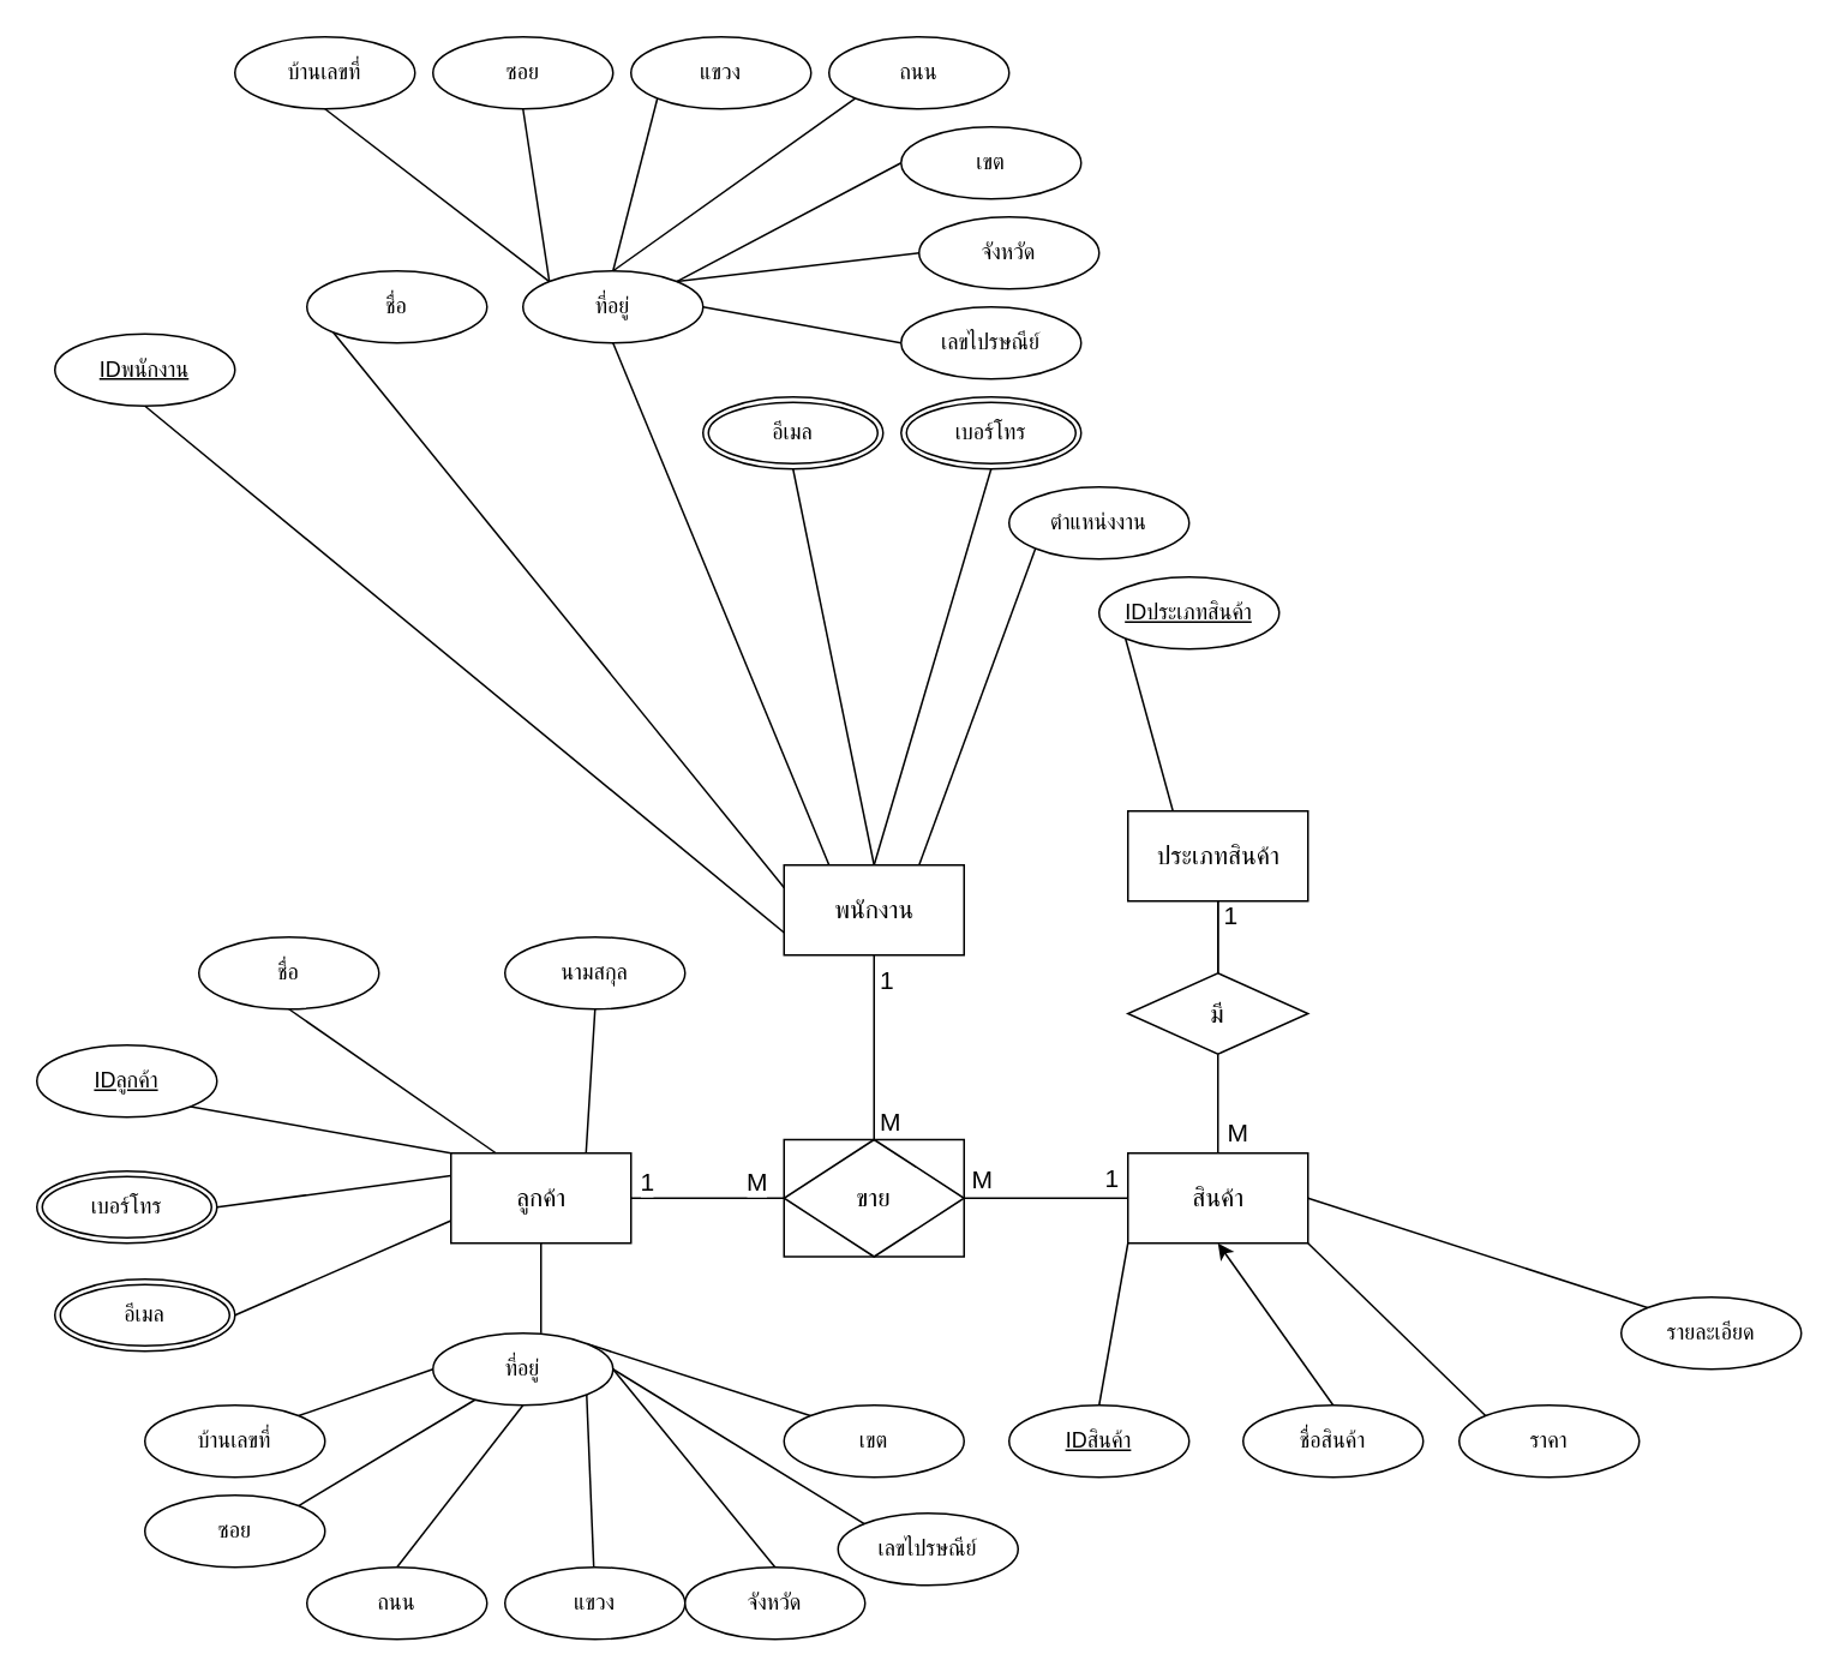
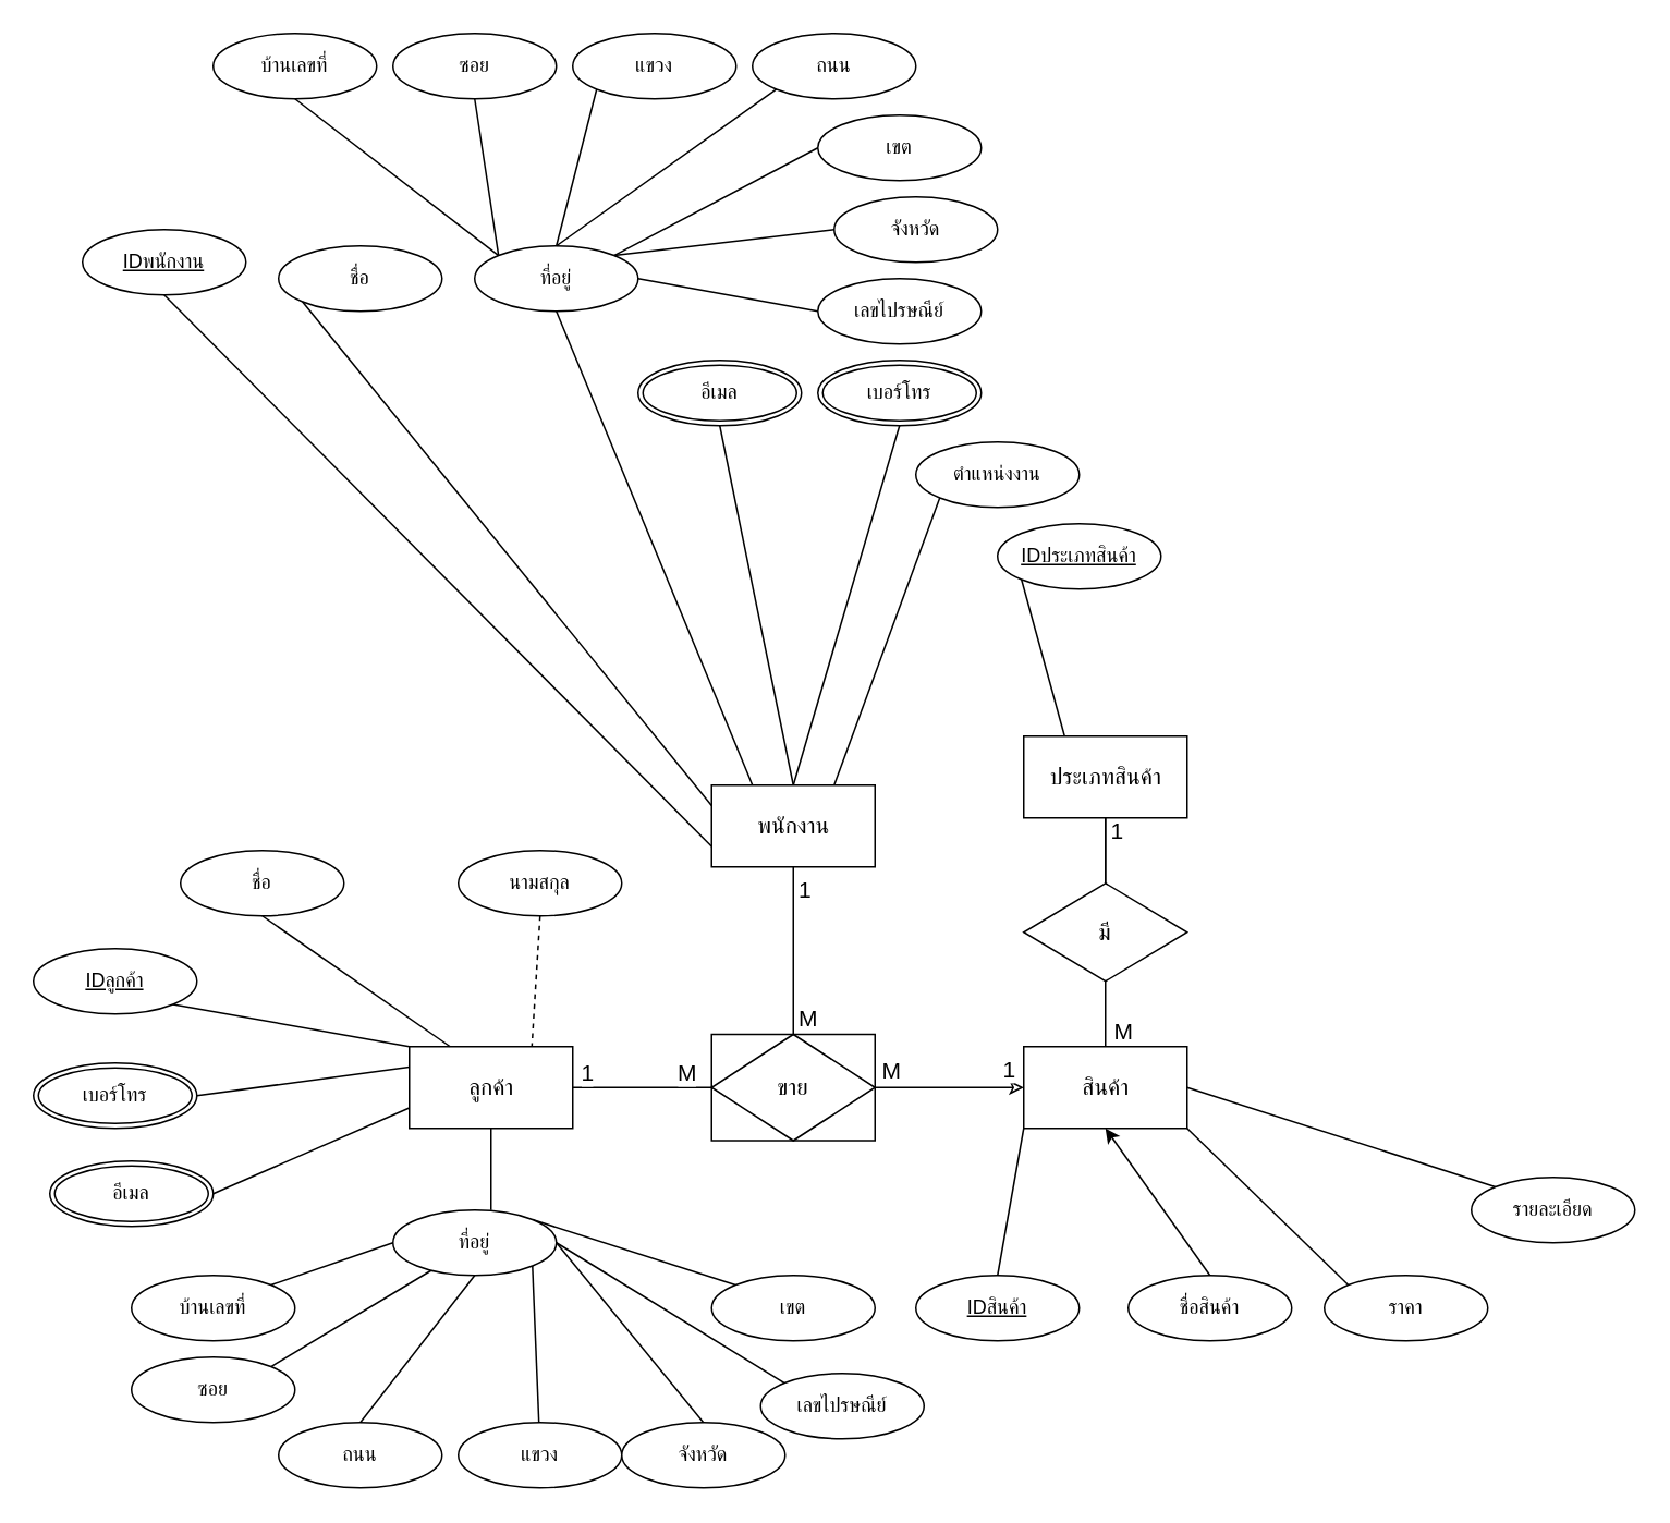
- <mxCell id="23" value="IDพนักงาน" style="ellipse;whiteSpace=wrap;html=1;align=center;fontStyle=4;" vertex="1" parent="1"><mxGeometry x="30" y="185" width="100" height="40" as="geometry" /></mxCell>
+ <mxCell id="23" value="IDพนักงาน" style="ellipse;whiteSpace=wrap;html=1;align=center;fontStyle=4;" vertex="1" parent="1"><mxGeometry x="50" y="140" width="100" height="40" as="geometry" /></mxCell>
- <mxCell id="21" value="มี" style="shape=rhombus;perimeter=rhombusPerimeter;whiteSpace=wrap;html=1;align=center;fontSize=14;" parent="1" vertex="1"><mxGeometry x="626" y="540" width="100" height="45" as="geometry" /></mxCell>
+ <mxCell id="21" value="มี" style="shape=rhombus;perimeter=rhombusPerimeter;whiteSpace=wrap;html=1;align=center;fontSize=14;" parent="1" vertex="1"><mxGeometry x="626" y="540" width="100" height="60" as="geometry" /></mxCell>
- <mxCell id="46" value="" style="endArrow=none;html=1;rounded=0;exitX=0.5;exitY=1;exitDx=0;exitDy=0;entryX=0.75;entryY=0;entryDx=0;entryDy=0;" edge="1" parent="1" source="27" target="5"><mxGeometry relative="1" as="geometry"><mxPoint x="340" y="580" as="sourcePoint" /><mxPoint x="500" y="580" as="targetPoint" /></mxGeometry></mxCell>
+ <mxCell id="46" value="" style="endArrow=none;html=1;rounded=0;exitX=0.5;exitY=1;exitDx=0;exitDy=0;entryX=0.75;entryY=0;entryDx=0;entryDy=0;dashed=1;" edge="1" parent="1" source="27" target="5"><mxGeometry relative="1" as="geometry"><mxPoint x="340" y="580" as="sourcePoint" /><mxPoint x="500" y="580" as="targetPoint" /></mxGeometry></mxCell>
- <mxCell id="11" style="edgeStyle=orthogonalEdgeStyle;rounded=0;orthogonalLoop=1;jettySize=auto;html=1;entryX=0;entryY=0.5;entryDx=0;entryDy=0;fontSize=14;endArrow=none;endFill=0;" parent="1" source="14" target="6" edge="1"><mxGeometry relative="1" as="geometry" /></mxCell>
+ <mxCell id="11" style="edgeStyle=orthogonalEdgeStyle;rounded=0;orthogonalLoop=1;jettySize=auto;html=1;entryX=0;entryY=0.5;entryDx=0;entryDy=0;fontSize=14;endArrow=classic;endFill=0;" parent="1" source="14" target="6" edge="1"><mxGeometry relative="1" as="geometry" /></mxCell>
